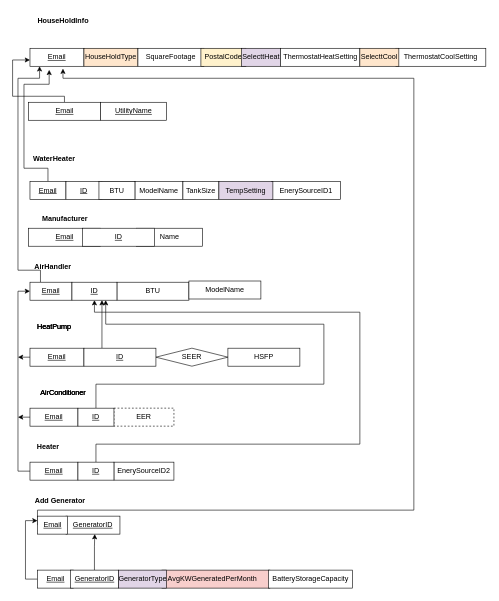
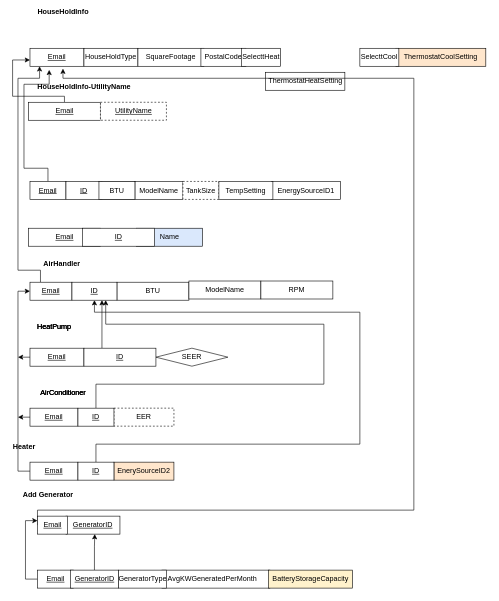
- <mxCell id="6" value="&lt;b&gt;HouseHoldInfo&lt;/b&gt;" style="text;html=1;align=center;verticalAlign=middle;resizable=0;points=[];autosize=1;strokeColor=none;fillColor=none;" parent="1" vertex="1"><mxGeometry x="49" y="20" width="110" height="30" as="geometry" /></mxCell>
+ <mxCell id="6" value="&lt;b&gt;HouseHoldInfo&lt;/b&gt;" style="text;html=1;align=center;verticalAlign=middle;resizable=0;points=[];autosize=1;strokeColor=none;fillColor=none;" parent="1" vertex="1"><mxGeometry x="49" y="5" width="110" height="30" as="geometry" /></mxCell>
- <mxCell id="3" value="HouseHoldType" style="rounded=0;whiteSpace=wrap;html=1;fillColor=#ffe6cc;" parent="1" vertex="1"><mxGeometry x="139" y="80" width="90" height="30" as="geometry" /></mxCell>
+ <mxCell id="3" value="HouseHoldType" style="rounded=0;whiteSpace=wrap;html=1;" parent="1" vertex="1"><mxGeometry x="139" y="80" width="90" height="30" as="geometry" /></mxCell>
- <mxCell id="5" value="PostalCode" style="rounded=0;whiteSpace=wrap;html=1;fillColor=#fff2cc;" parent="1" vertex="1"><mxGeometry x="334" y="80" width="75" height="30" as="geometry" /></mxCell>
+ <mxCell id="5" value="PostalCode" style="rounded=0;whiteSpace=wrap;html=1;" parent="1" vertex="1"><mxGeometry x="334" y="80" width="75" height="30" as="geometry" /></mxCell>
- <mxCell id="7" value="SelecttHeat" style="rounded=0;whiteSpace=wrap;html=1;fillColor=#e1d5e7;" parent="1" vertex="1"><mxGeometry x="401.5" y="80" width="65" height="30" as="geometry" /></mxCell>
+ <mxCell id="7" value="SelecttHeat" style="rounded=0;whiteSpace=wrap;html=1;" parent="1" vertex="1"><mxGeometry x="401.5" y="80" width="65" height="30" as="geometry" /></mxCell>
- <mxCell id="8" value="ThermostatHeatSetting" style="rounded=0;whiteSpace=wrap;html=1;" parent="1" vertex="1"><mxGeometry x="466.5" y="80" width="132.5" height="30" as="geometry" /></mxCell>
+ <mxCell id="8" value="ThermostatHeatSetting" style="rounded=0;whiteSpace=wrap;html=1;" parent="1" vertex="1"><mxGeometry x="441.5" y="120" width="132.5" height="30" as="geometry" /></mxCell>
- <mxCell id="35" value="SelecttCool" style="rounded=0;whiteSpace=wrap;html=1;fillColor=#ffe6cc;" vertex="1" parent="1"><mxGeometry x="599" y="80" width="65" height="30" as="geometry" /></mxCell>
+ <mxCell id="35" value="SelecttCool" style="rounded=0;whiteSpace=wrap;html=1;" vertex="1" parent="1"><mxGeometry x="599" y="80" width="65" height="30" as="geometry" /></mxCell>
- <mxCell id="34" value="ThermostatCoolSetting" style="rounded=0;whiteSpace=wrap;html=1;" vertex="1" parent="1"><mxGeometry x="659" y="80" width="150" height="30" as="geometry" /></mxCell>
+ <mxCell id="34" value="ThermostatCoolSetting" style="rounded=0;whiteSpace=wrap;html=1;fillColor=#ffe6cc;" vertex="1" parent="1"><mxGeometry x="659" y="80" width="150" height="30" as="geometry" /></mxCell>
+ <mxCell id="12" value="&lt;b&gt;HouseHoldInfo-UtilityName&lt;/b&gt;" style="text;html=1;align=center;verticalAlign=middle;resizable=0;points=[];autosize=1;strokeColor=none;fillColor=none;" parent="1" vertex="1"><mxGeometry x="49" y="130" width="180" height="30" as="geometry" /></mxCell>
- <mxCell id="11" value="&lt;u&gt;UtilityName&lt;/u&gt;" style="rounded=0;whiteSpace=wrap;html=1;" parent="1" vertex="1"><mxGeometry x="166.5" y="170" width="110" height="30" as="geometry" /></mxCell>
+ <mxCell id="11" value="&lt;u&gt;UtilityName&lt;/u&gt;" style="rounded=0;whiteSpace=wrap;html=1;dashed=1;" parent="1" vertex="1"><mxGeometry x="166.5" y="170" width="110" height="30" as="geometry" /></mxCell>
- <mxCell id="13" value="WaterHeater" style="text;html=1;align=center;verticalAlign=middle;resizable=0;points=[];autosize=1;strokeColor=none;fillColor=none;fontStyle=1" parent="1" vertex="1"><mxGeometry x="44" y="250" width="90" height="30" as="geometry" /></mxCell>
- <mxCell id="52" value="TankSize" style="rounded=0;whiteSpace=wrap;html=1;" vertex="1" parent="1"><mxGeometry x="304" y="302" width="60" height="30" as="geometry" /></mxCell>
+ <mxCell id="52" value="TankSize" style="rounded=0;whiteSpace=wrap;html=1;dashed=1;" vertex="1" parent="1"><mxGeometry x="304" y="302" width="60" height="30" as="geometry" /></mxCell>
- <mxCell id="53" value="TempSetting" style="rounded=0;whiteSpace=wrap;html=1;fillColor=#e1d5e7;" vertex="1" parent="1"><mxGeometry x="364" y="302" width="90" height="30" as="geometry" /></mxCell>
+ <mxCell id="53" value="TempSetting" style="rounded=0;whiteSpace=wrap;html=1;" vertex="1" parent="1"><mxGeometry x="364" y="302" width="90" height="30" as="geometry" /></mxCell>
- <mxCell id="38" value="EnerySourceID1" style="rounded=0;whiteSpace=wrap;html=1;" vertex="1" parent="1"><mxGeometry x="451.5" y="302" width="115" height="30" as="geometry" /></mxCell>
+ <mxCell id="38" value="EnergySourceID1" style="rounded=0;whiteSpace=wrap;html=1;" vertex="1" parent="1"><mxGeometry x="451.5" y="302" width="115" height="30" as="geometry" /></mxCell>
- <mxCell id="43" value="&lt;b&gt;Manufacturer&lt;/b&gt;" style="text;html=1;align=center;verticalAlign=middle;resizable=0;points=[];autosize=1;strokeColor=none;fillColor=none;" vertex="1" parent="1"><mxGeometry x="56.5" y="350" width="100" height="30" as="geometry" /></mxCell>
- <mxCell id="40" value="Name" style="rounded=0;whiteSpace=wrap;html=1;" vertex="1" parent="1"><mxGeometry x="226.5" y="380" width="110" height="30" as="geometry" /></mxCell>
+ <mxCell id="40" value="Name" style="rounded=0;whiteSpace=wrap;html=1;fillColor=#dae8fc;" vertex="1" parent="1"><mxGeometry x="226.5" y="380" width="110" height="30" as="geometry" /></mxCell>
- <mxCell id="14" value="AirHandler" style="text;html=1;align=center;verticalAlign=middle;resizable=0;points=[];autosize=1;strokeColor=none;fillColor=none;fontStyle=1" parent="1" vertex="1"><mxGeometry x="46.5" y="430" width="80" height="30" as="geometry" /></mxCell>
+ <mxCell id="14" value="AirHandler" style="text;html=1;align=center;verticalAlign=middle;resizable=0;points=[];autosize=1;strokeColor=none;fillColor=none;fontStyle=1" parent="1" vertex="1"><mxGeometry x="61.5" y="425" width="80" height="30" as="geometry" /></mxCell>
+ <mxCell id="44" value="RPM" style="rounded=0;whiteSpace=wrap;html=1;" vertex="1" parent="1"><mxGeometry x="434" y="468" width="120" height="30" as="geometry" /></mxCell>
- <mxCell id="16" value="HSFP" style="rounded=0;whiteSpace=wrap;html=1;" parent="1" vertex="1"><mxGeometry x="379" y="580" width="120" height="30" as="geometry" /></mxCell>
- <mxCell id="58" value="&lt;b&gt;Heater&lt;/b&gt;" style="text;html=1;align=center;verticalAlign=middle;resizable=0;points=[];autosize=1;strokeColor=none;fillColor=none;" vertex="1" parent="1"><mxGeometry x="49" y="730" width="60" height="30" as="geometry" /></mxCell>
+ <mxCell id="58" value="&lt;b&gt;Heater&lt;/b&gt;" style="text;html=1;align=center;verticalAlign=middle;resizable=0;points=[];autosize=1;strokeColor=none;fillColor=none;" vertex="1" parent="1"><mxGeometry x="9" y="730" width="60" height="30" as="geometry" /></mxCell>
- <mxCell id="17" value="EnerySourceID2" style="rounded=0;whiteSpace=wrap;html=1;" parent="1" vertex="1"><mxGeometry x="189" y="770" width="100" height="30" as="geometry" /></mxCell>
+ <mxCell id="17" value="EnerySourceID2" style="rounded=0;whiteSpace=wrap;html=1;fillColor=#ffe6cc;" parent="1" vertex="1"><mxGeometry x="189" y="770" width="100" height="30" as="geometry" /></mxCell>
- <mxCell id="23" value="&lt;b&gt;Add Generator&lt;/b&gt;" style="text;html=1;align=center;verticalAlign=middle;resizable=0;points=[];autosize=1;strokeColor=none;fillColor=none;" parent="1" vertex="1"><mxGeometry x="44" y="820" width="110" height="30" as="geometry" /></mxCell>
+ <mxCell id="23" value="&lt;b&gt;Add Generator&lt;/b&gt;" style="text;html=1;align=center;verticalAlign=middle;resizable=0;points=[];autosize=1;strokeColor=none;fillColor=none;" parent="1" vertex="1"><mxGeometry x="24" y="810" width="110" height="30" as="geometry" /></mxCell>
- <mxCell id="65" value="GeneratorType" style="rounded=0;whiteSpace=wrap;html=1;fillColor=#e1d5e7;" vertex="1" parent="1"><mxGeometry x="196.5" y="950" width="80" height="30" as="geometry" /></mxCell>
+ <mxCell id="65" value="GeneratorType" style="rounded=0;whiteSpace=wrap;html=1;" vertex="1" parent="1"><mxGeometry x="196.5" y="950" width="80" height="30" as="geometry" /></mxCell>
- <mxCell id="21" value="AvgKWGeneratedPerMonth&lt;span style=&quot;white-space: pre;&quot;&gt;&#09;&lt;/span&gt;" style="rounded=0;whiteSpace=wrap;html=1;fillColor=#f8cecc;" parent="1" vertex="1"><mxGeometry x="269" y="950" width="180" height="30" as="geometry" /></mxCell>
+ <mxCell id="21" value="AvgKWGeneratedPerMonth&lt;span style=&quot;white-space: pre;&quot;&gt;&#09;&lt;/span&gt;" style="rounded=0;whiteSpace=wrap;html=1;" parent="1" vertex="1"><mxGeometry x="269" y="950" width="180" height="30" as="geometry" /></mxCell>
- <mxCell id="22" value="BatteryStorageCapacity" style="rounded=0;whiteSpace=wrap;html=1;" parent="1" vertex="1"><mxGeometry x="446.5" y="950" width="140" height="30" as="geometry" /></mxCell>
+ <mxCell id="22" value="BatteryStorageCapacity" style="rounded=0;whiteSpace=wrap;html=1;fillColor=#fff2cc;" parent="1" vertex="1"><mxGeometry x="446.5" y="950" width="140" height="30" as="geometry" /></mxCell>
